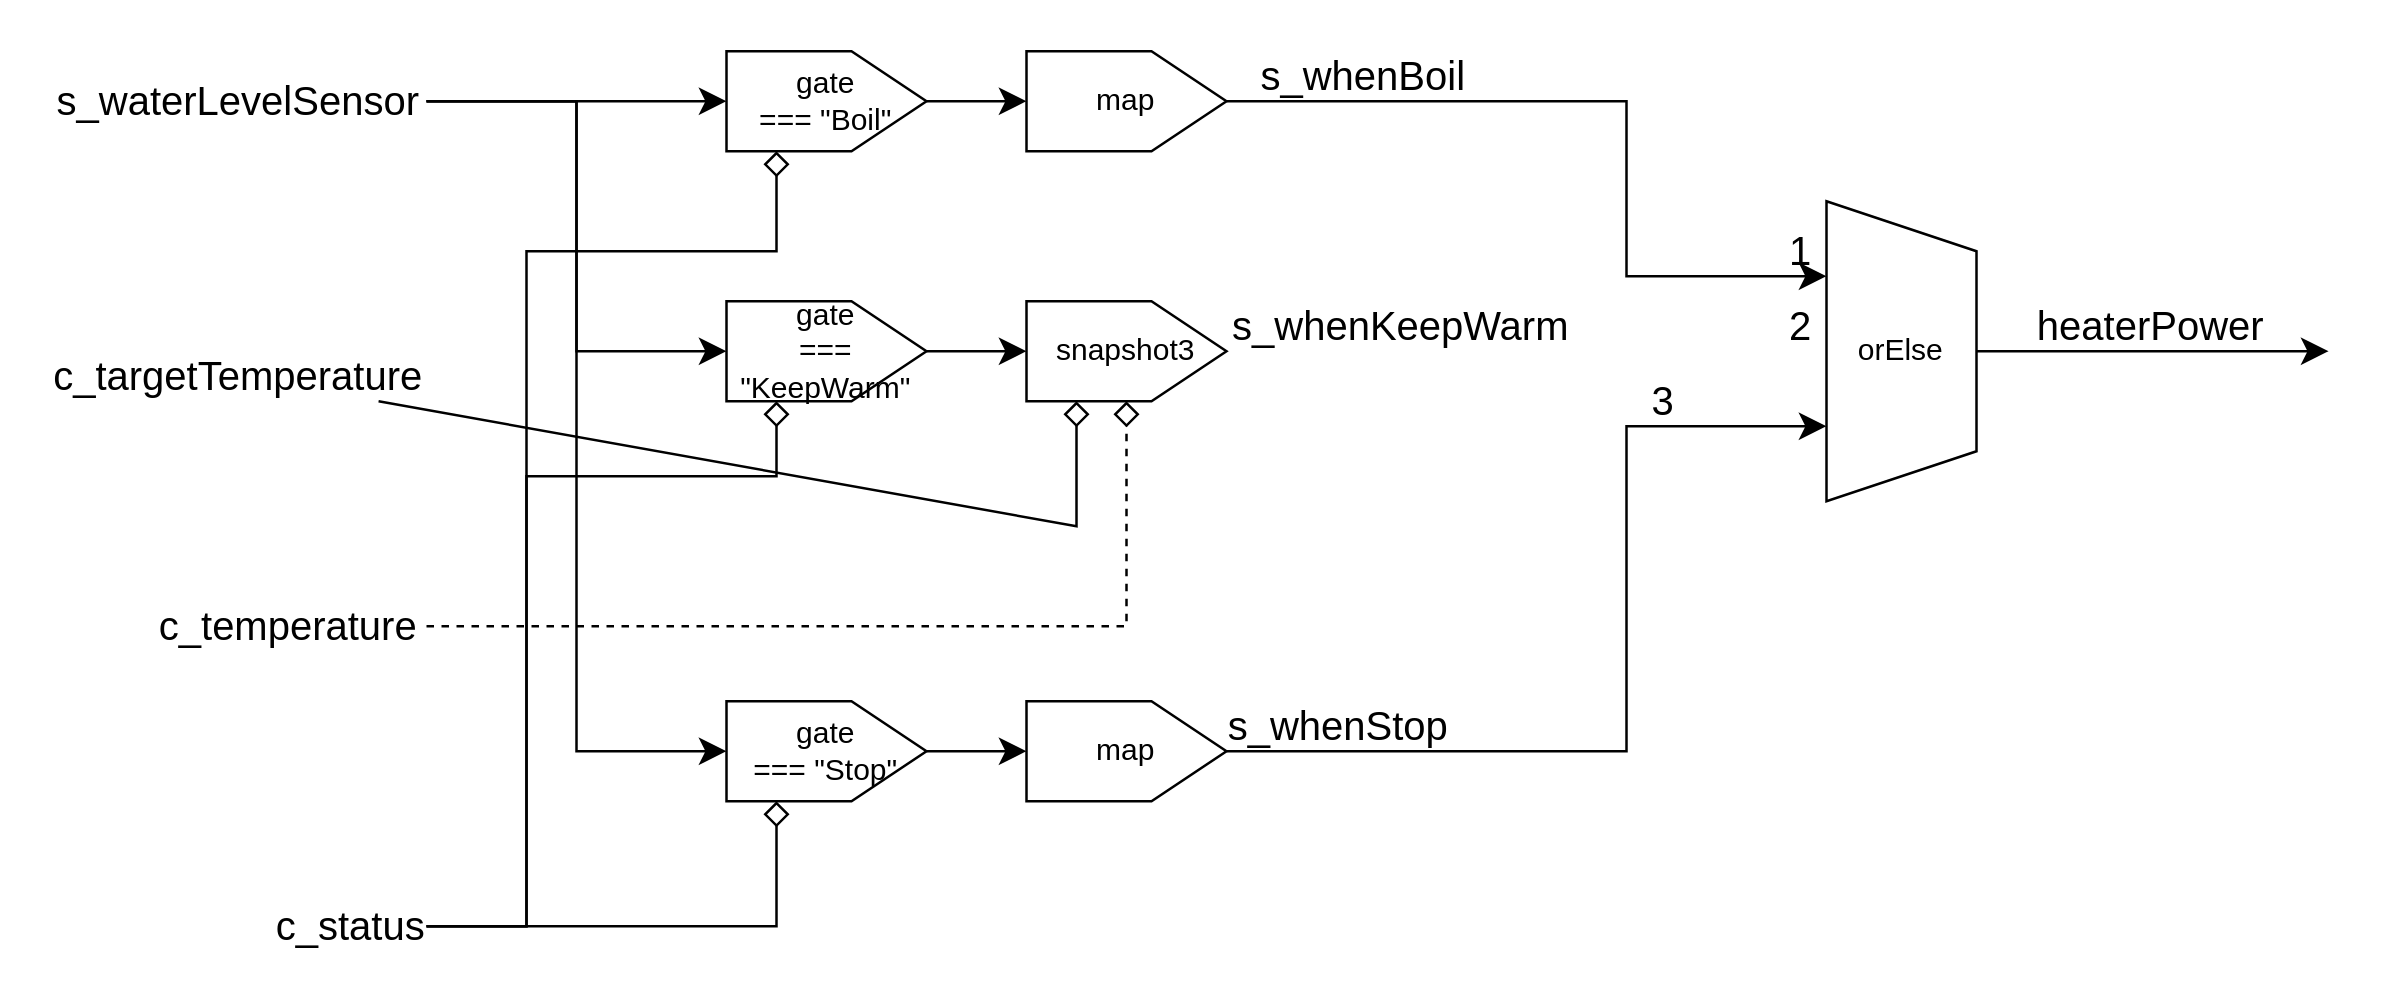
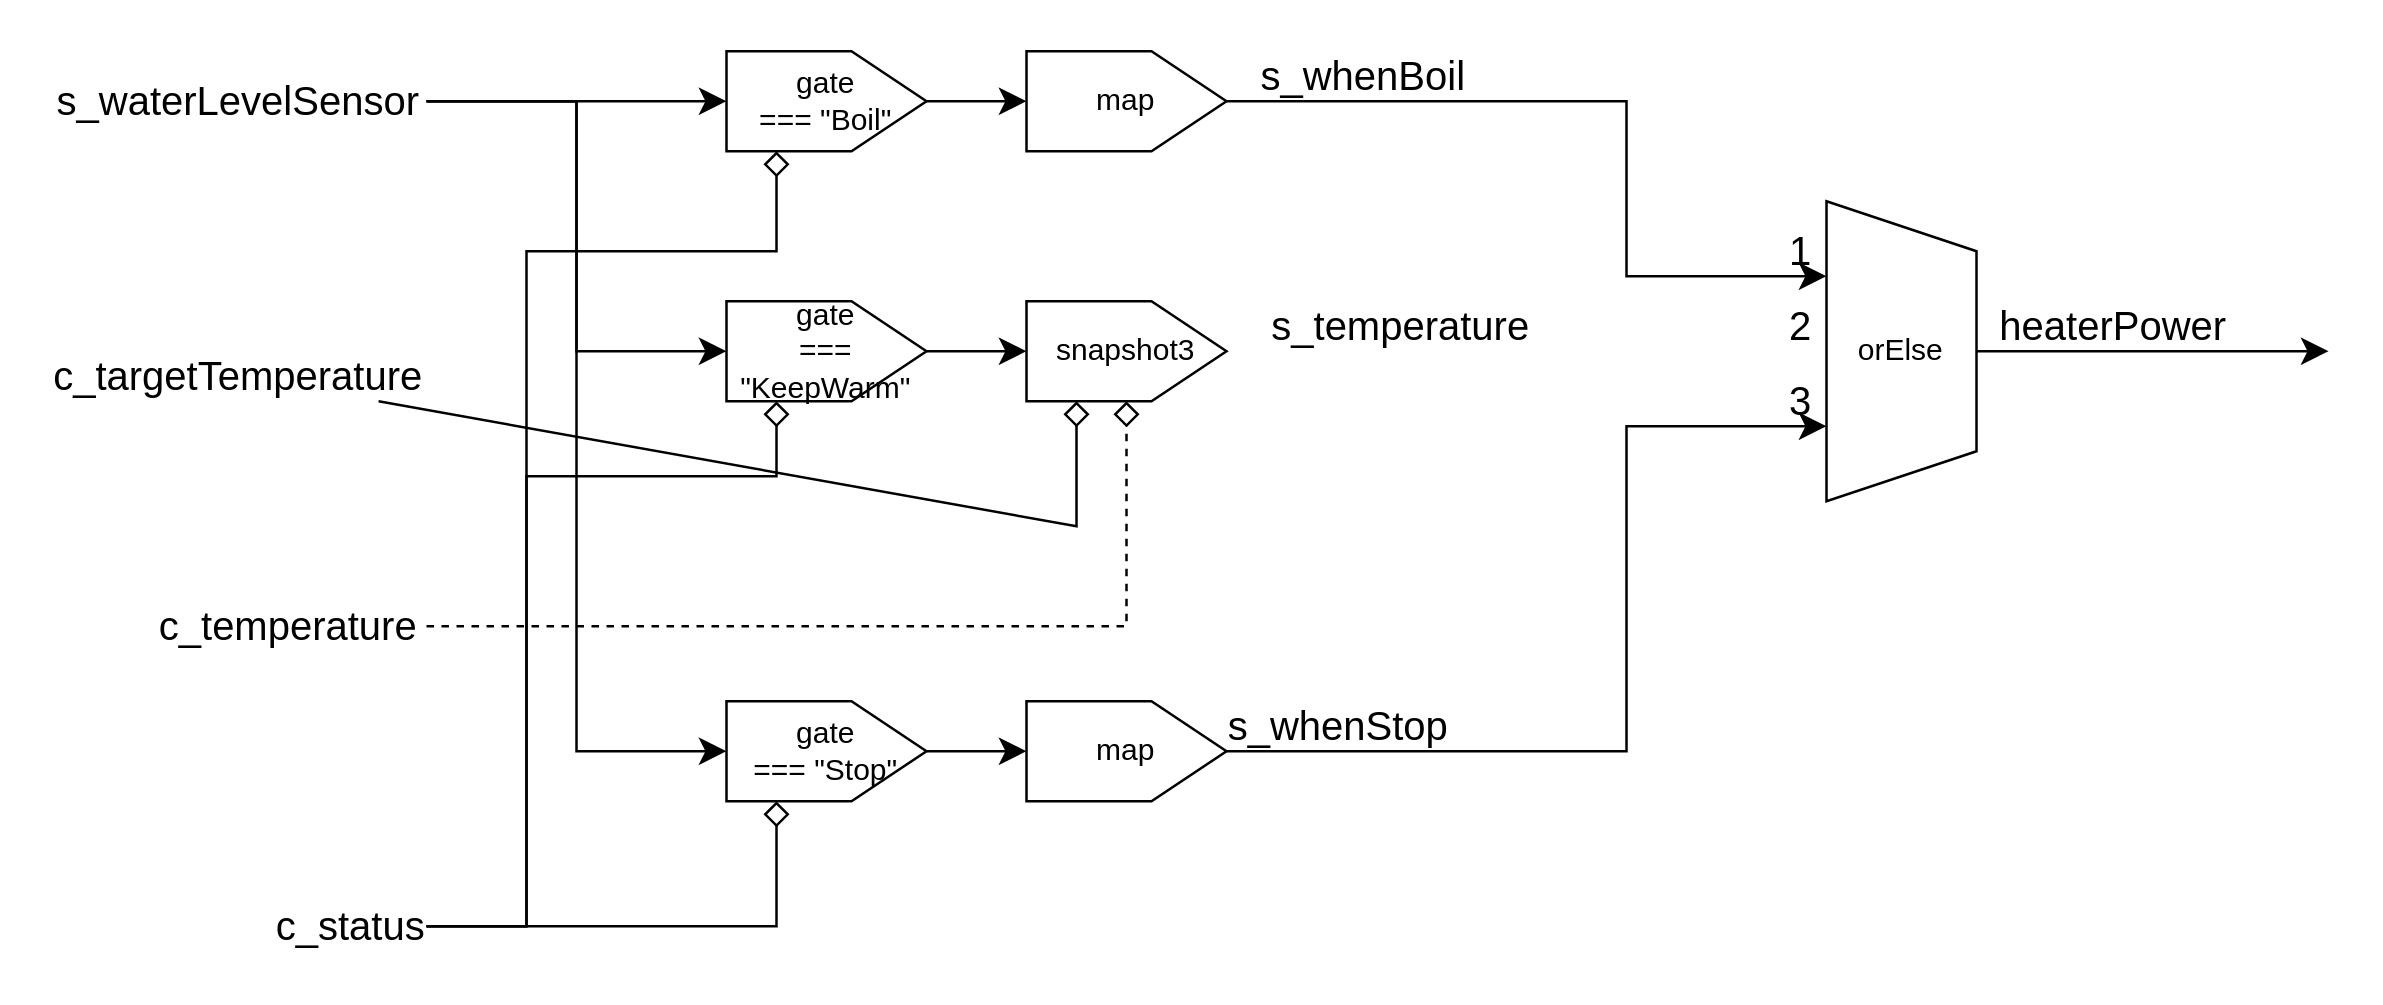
- <mxCell id="29" value="s_whenKeepWarm" style="text;html=1;align=center;verticalAlign=middle;whiteSpace=wrap;rounded=0;fontSize=16;" vertex="1" parent="1"><mxGeometry x="490" y="120" width="140" height="20" as="geometry" /></mxCell>
+ <mxCell id="29" value="s_temperature" style="text;html=1;align=center;verticalAlign=middle;whiteSpace=wrap;rounded=0;fontSize=16;" vertex="1" parent="1"><mxGeometry x="490" y="120" width="140" height="20" as="geometry" /></mxCell>
- <mxCell id="32" value="heaterPower" style="text;html=1;align=center;verticalAlign=middle;whiteSpace=wrap;rounded=0;fontSize=16;" vertex="1" parent="1"><mxGeometry x="815" y="120" width="90" height="20" as="geometry" /></mxCell>
+ <mxCell id="32" value="heaterPower" style="text;html=1;align=center;verticalAlign=middle;whiteSpace=wrap;rounded=0;fontSize=16;" vertex="1" parent="1"><mxGeometry x="800" y="120" width="90" height="20" as="geometry" /></mxCell>
- <mxCell id="35" value="3" style="text;html=1;align=center;verticalAlign=middle;whiteSpace=wrap;rounded=0;fontSize=16;" vertex="1" parent="1"><mxGeometry x="655" y="150" width="20" height="20" as="geometry" /></mxCell>
+ <mxCell id="35" value="3" style="text;html=1;align=center;verticalAlign=middle;whiteSpace=wrap;rounded=0;fontSize=16;" vertex="1" parent="1"><mxGeometry x="710" y="150" width="20" height="20" as="geometry" /></mxCell>
